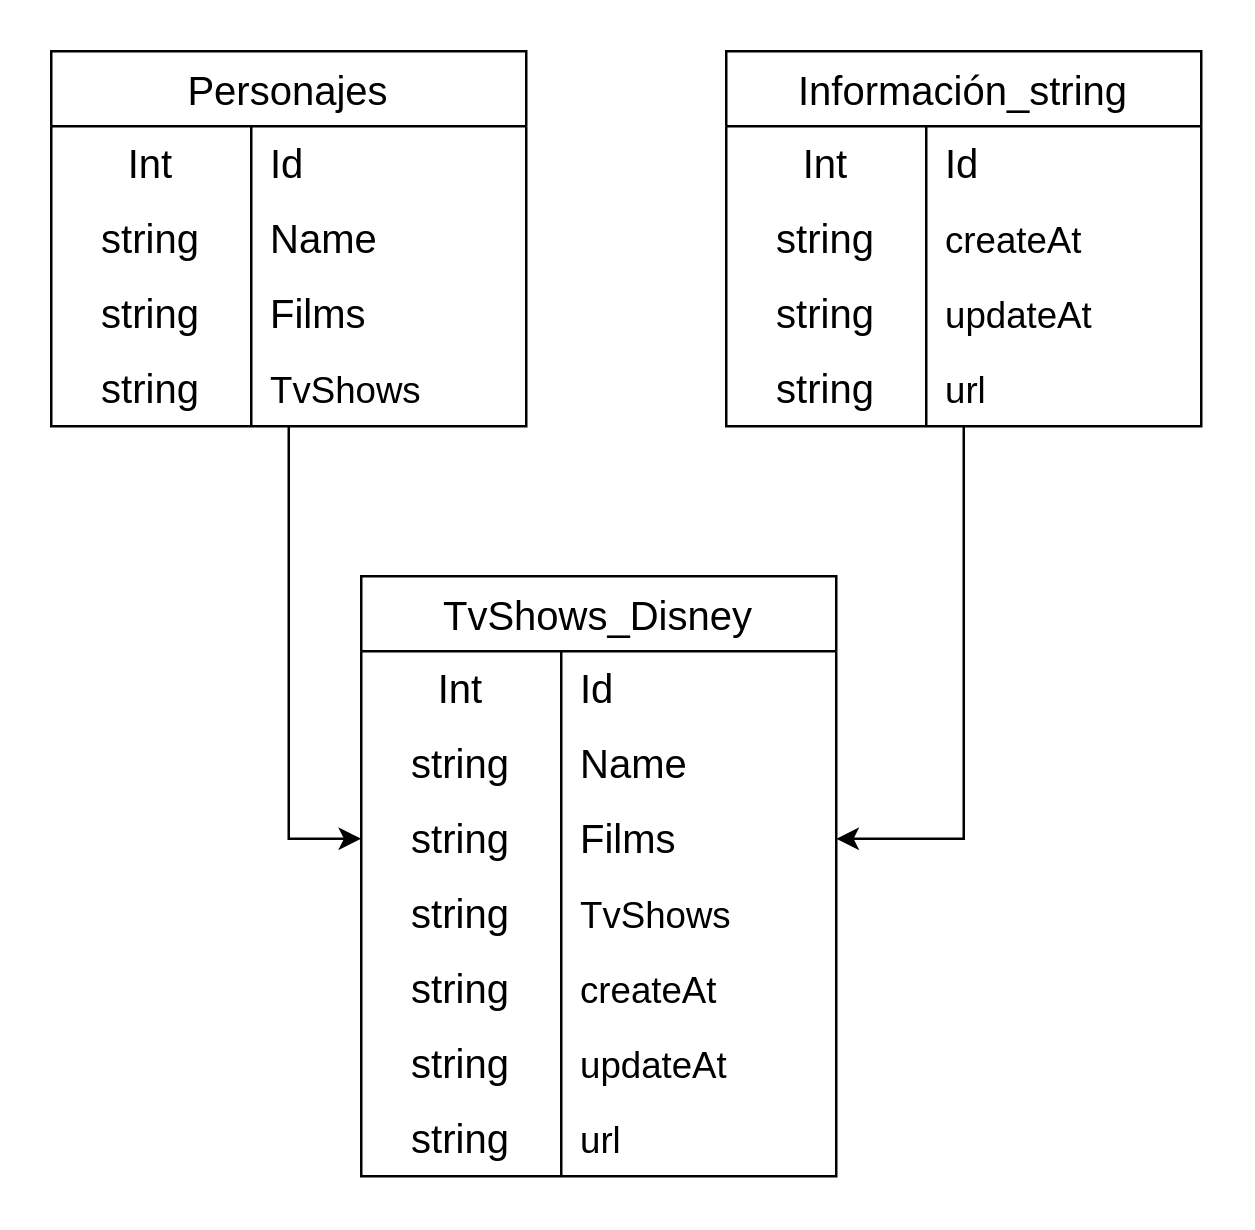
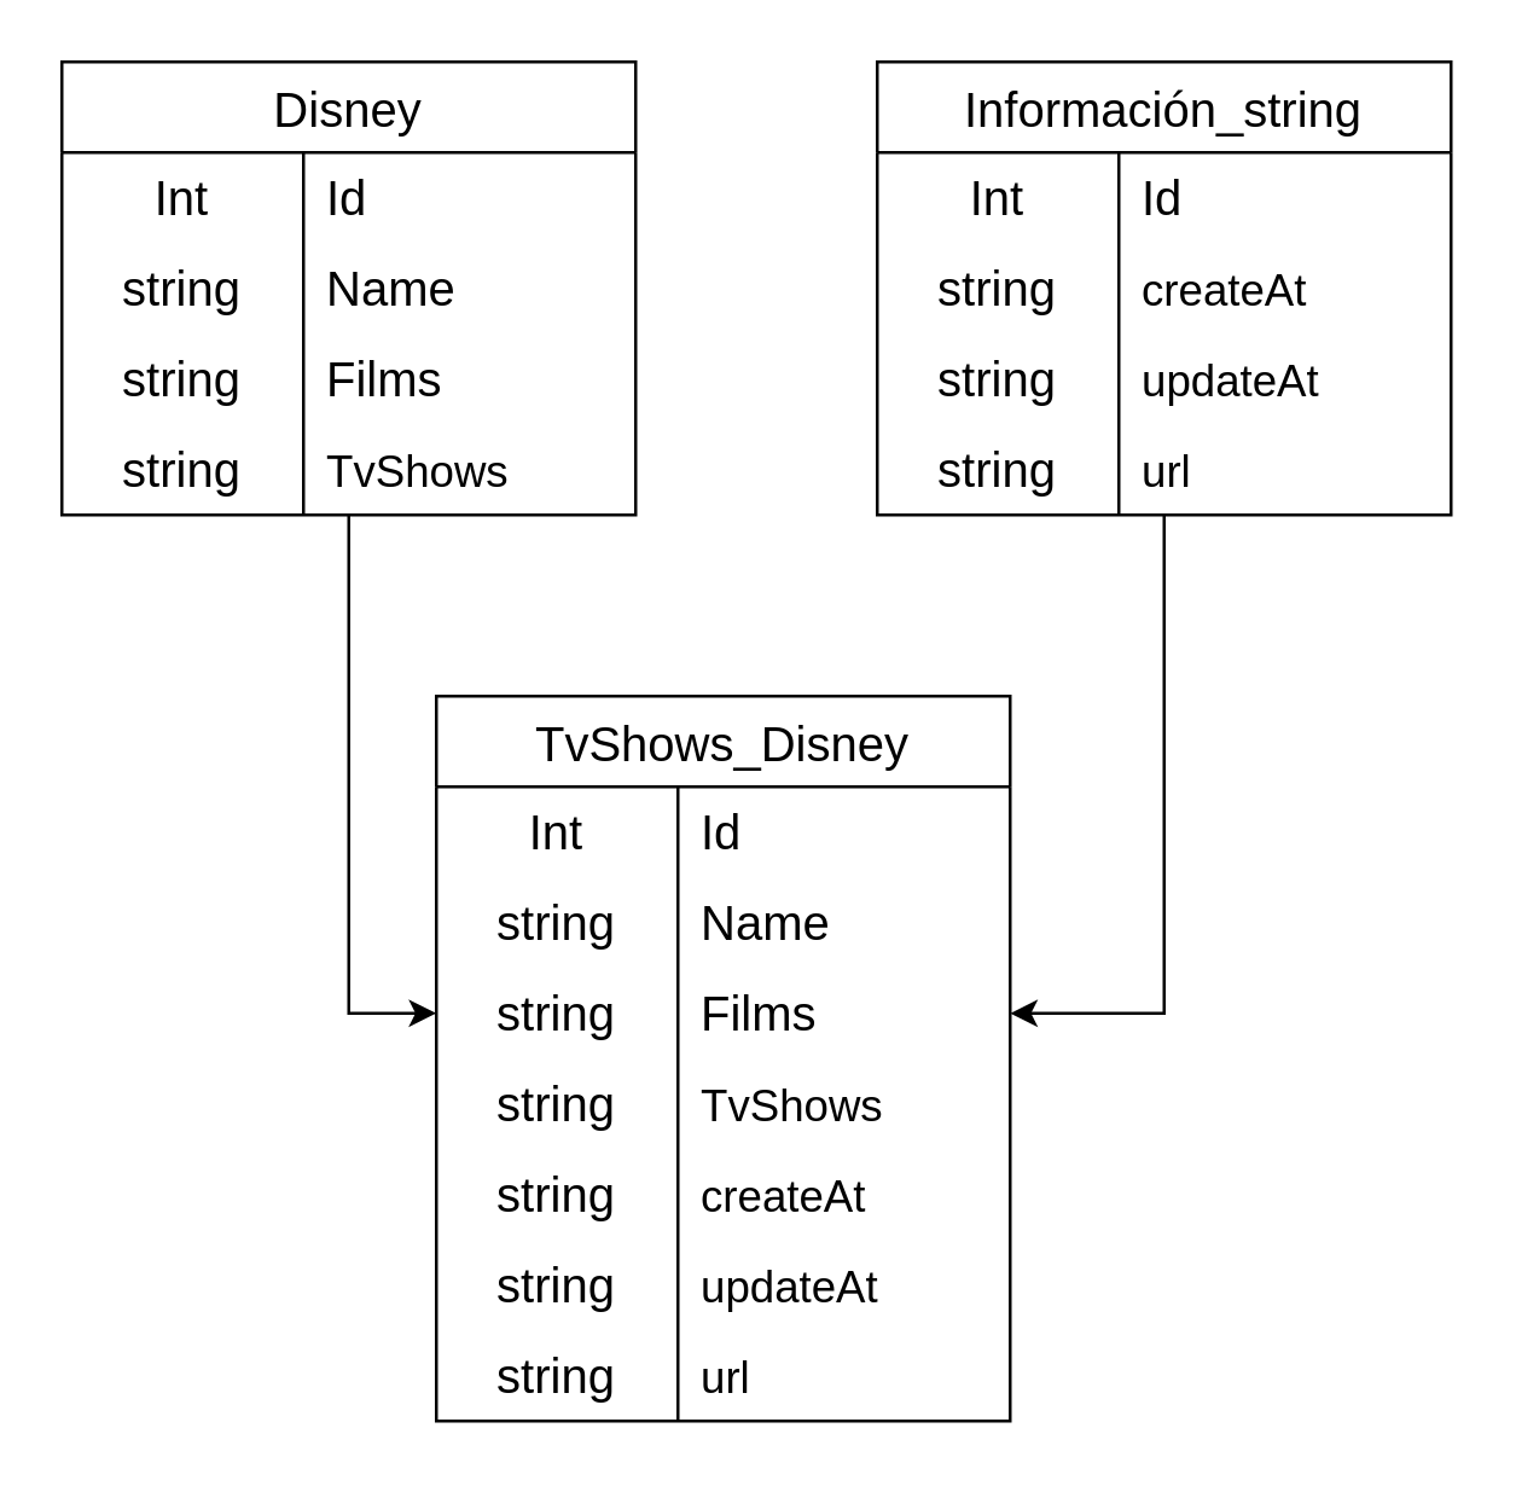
- <mxCell id="3" value="Personajes" style="shape=table;startSize=30;container=1;collapsible=0;childLayout=tableLayout;fixedRows=1;rowLines=0;fontStyle=0;strokeColor=default;fontSize=16;" vertex="1" parent="1"><mxGeometry x="20" y="20" width="190" height="150" as="geometry" /></mxCell>
+ <mxCell id="3" value="Disney" style="shape=table;startSize=30;container=1;collapsible=0;childLayout=tableLayout;fixedRows=1;rowLines=0;fontStyle=0;strokeColor=default;fontSize=16;" vertex="1" parent="1"><mxGeometry x="20" y="20" width="190" height="150" as="geometry" /></mxCell>
